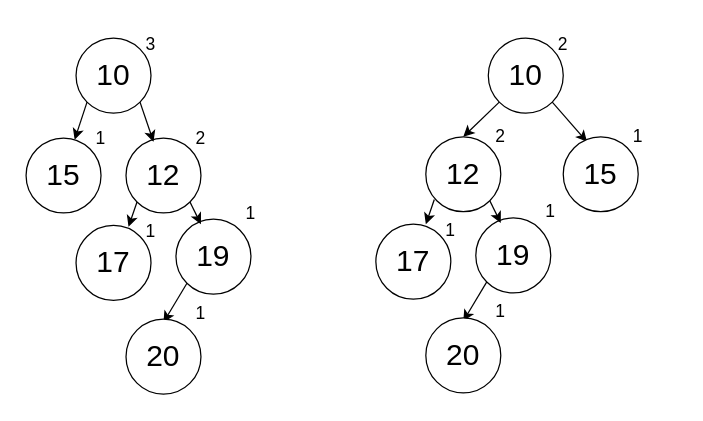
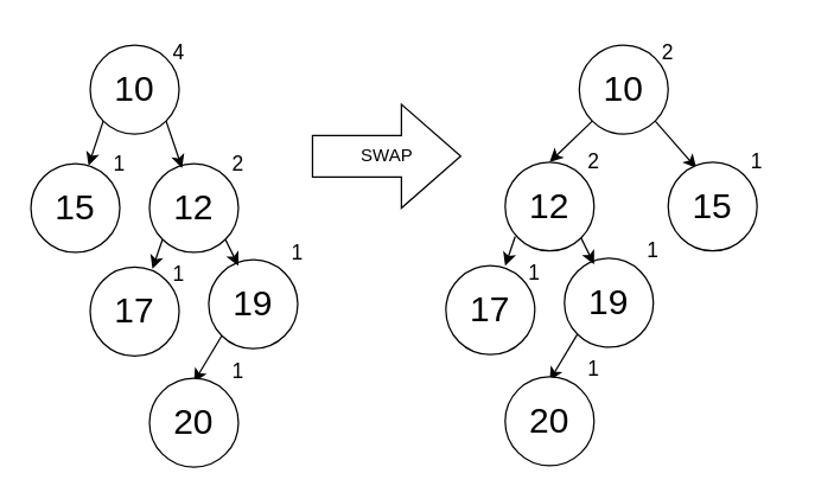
- <mxCell id="17" value="3" style="text;html=1;strokeColor=none;fillColor=none;align=center;verticalAlign=middle;whiteSpace=wrap;rounded=0;fontSize=14;" vertex="1" parent="1"><mxGeometry x="90" y="20" width="60" height="30" as="geometry" /></mxCell>
+ <mxCell id="17" value="4" style="text;html=1;strokeColor=none;fillColor=none;align=center;verticalAlign=middle;whiteSpace=wrap;rounded=0;fontSize=14;" vertex="1" parent="1"><mxGeometry x="90" y="20" width="60" height="30" as="geometry" /></mxCell>
+ <mxCell id="36" value="SWAP" style="html=1;shadow=0;dashed=0;align=center;verticalAlign=middle;shape=mxgraph.arrows2.arrow;dy=0.6;dx=40;notch=0;" vertex="1" parent="1"><mxGeometry x="210" y="70" width="100" height="70" as="geometry" /></mxCell>
